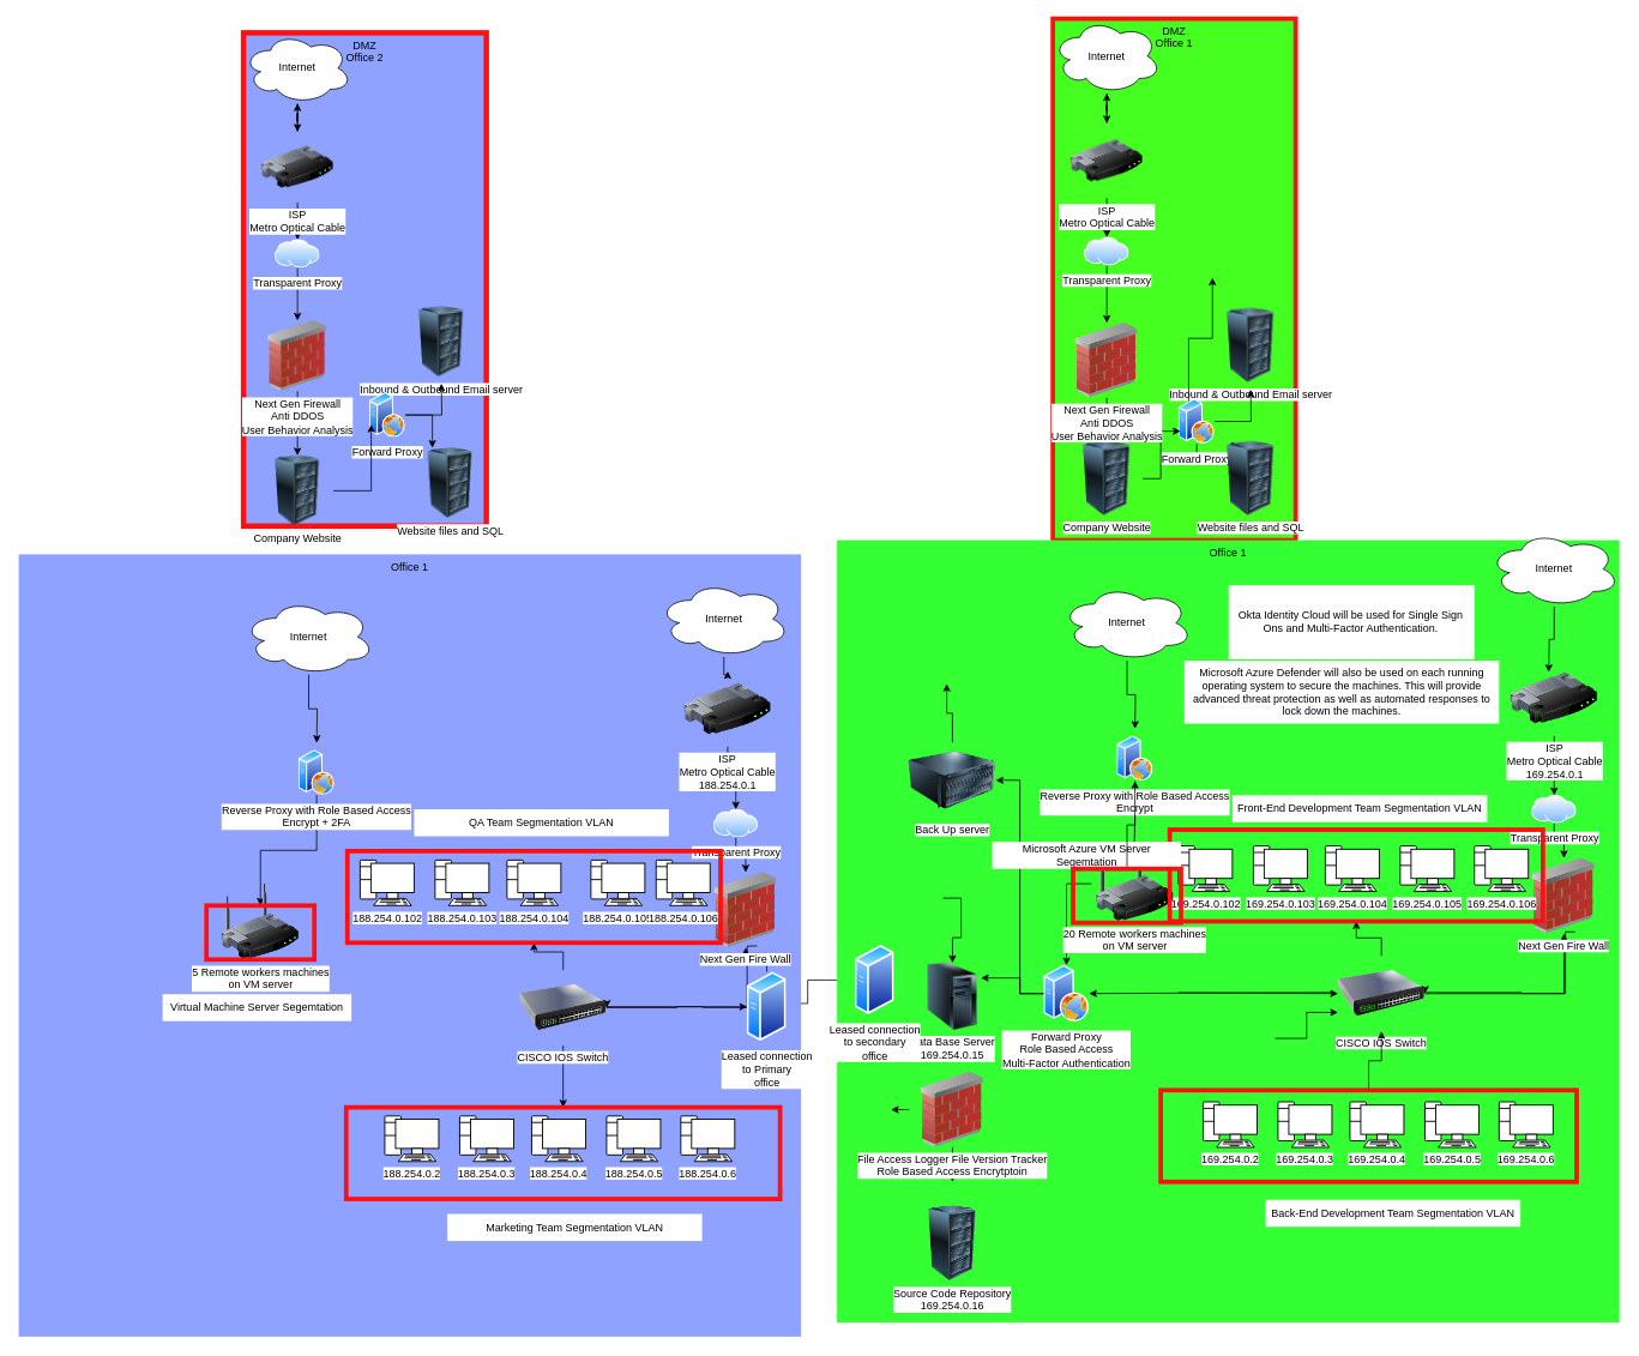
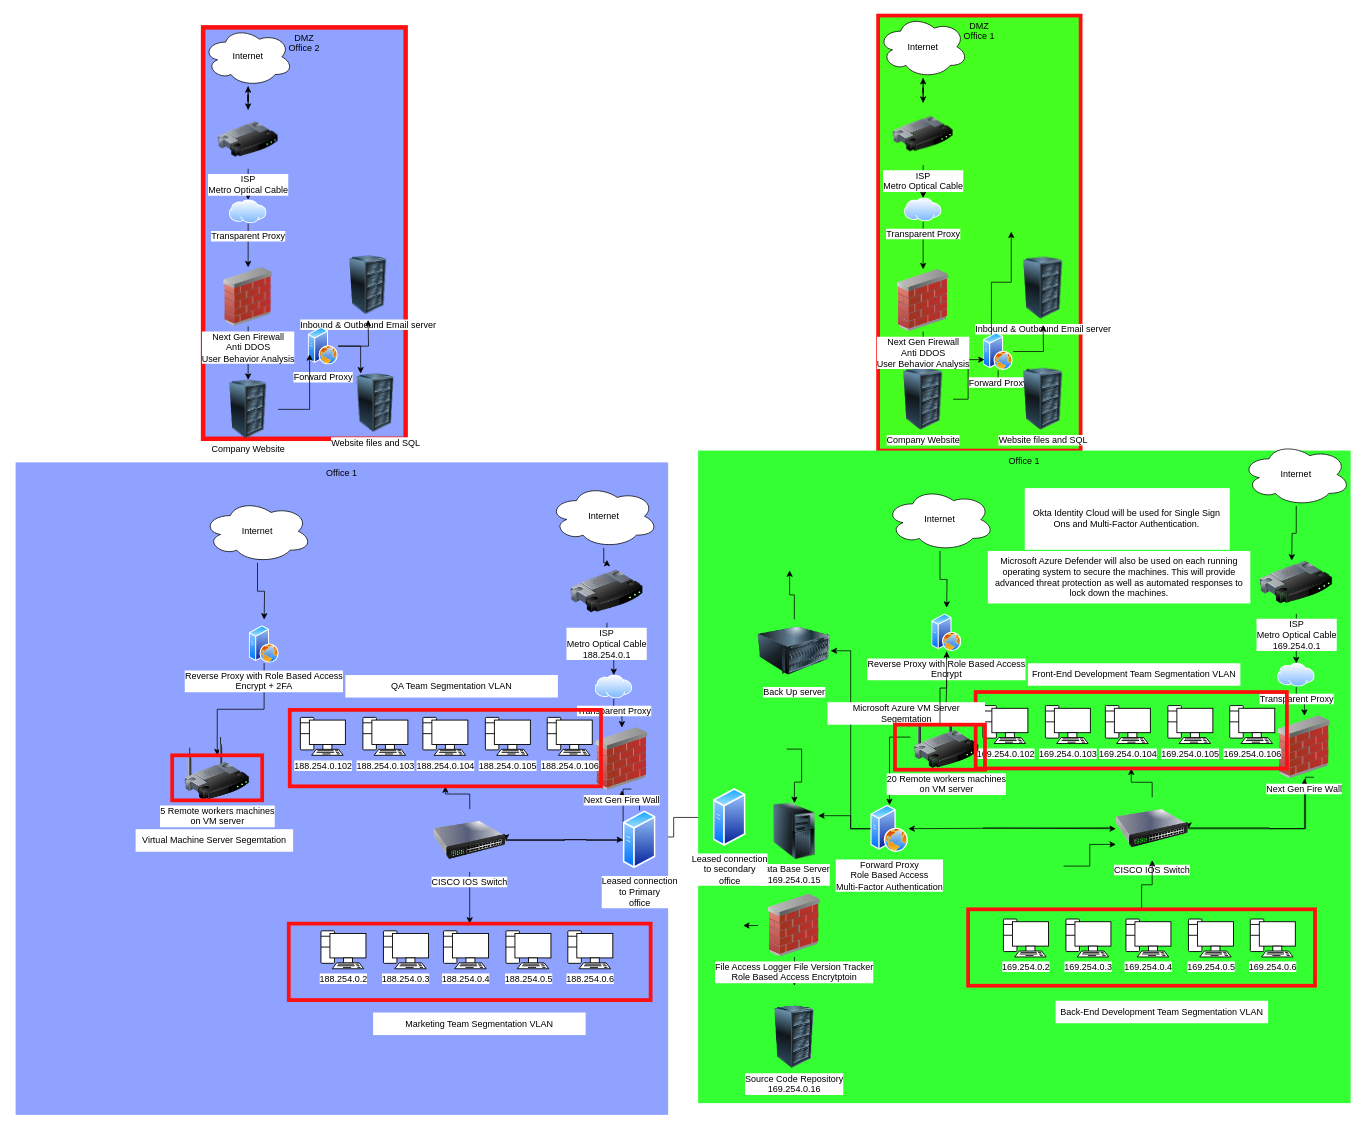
- <mxCell id="115" value="188.254.0.105" style="verticalAlign=top;verticalLabelPosition=bottom;labelPosition=center;align=center;html=1;outlineConnect=0;gradientDirection=north;strokeWidth=2;shape=mxgraph.networks.pc;labelBackgroundColor=default;direction=east;" parent="96" vertex="1"><mxGeometry x="636.33" y="340.0" width="60" height="50.6" as="geometry" /></mxCell>
+ <mxCell id="115" value="188.254.0.105" style="verticalAlign=top;verticalLabelPosition=bottom;labelPosition=center;align=center;html=1;outlineConnect=0;gradientDirection=north;strokeWidth=2;shape=mxgraph.networks.pc;labelBackgroundColor=default;direction=east;" parent="96" vertex="1"><mxGeometry x="626.33" y="340.0" width="60" height="50.6" as="geometry" /></mxCell>
